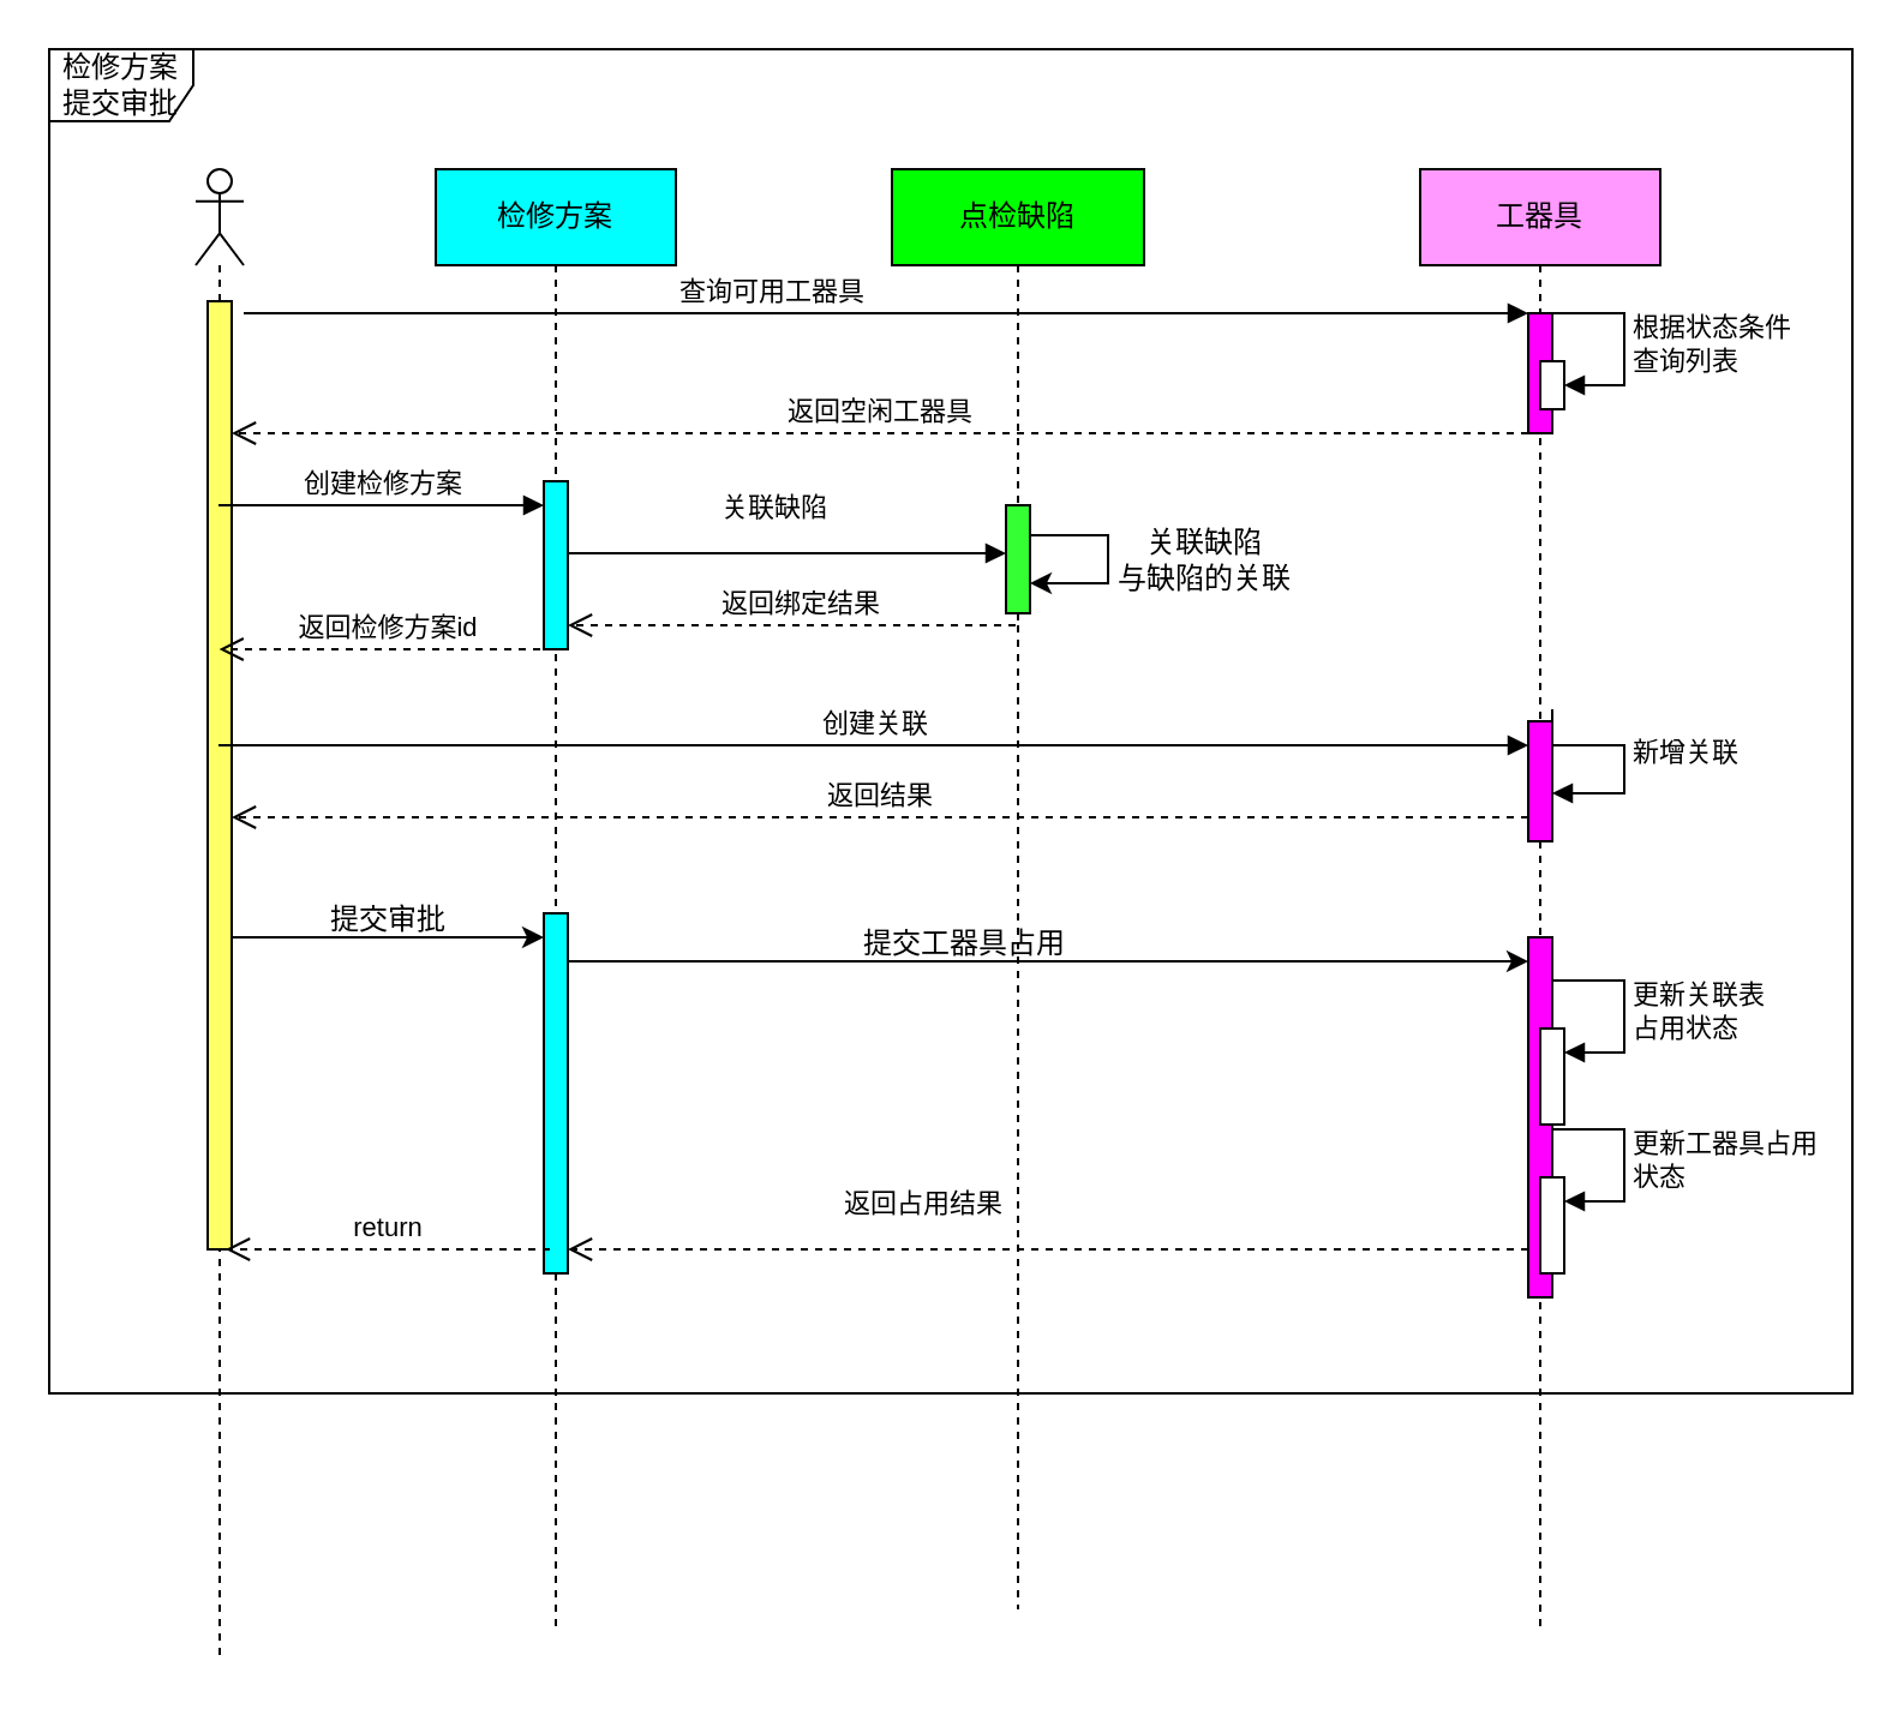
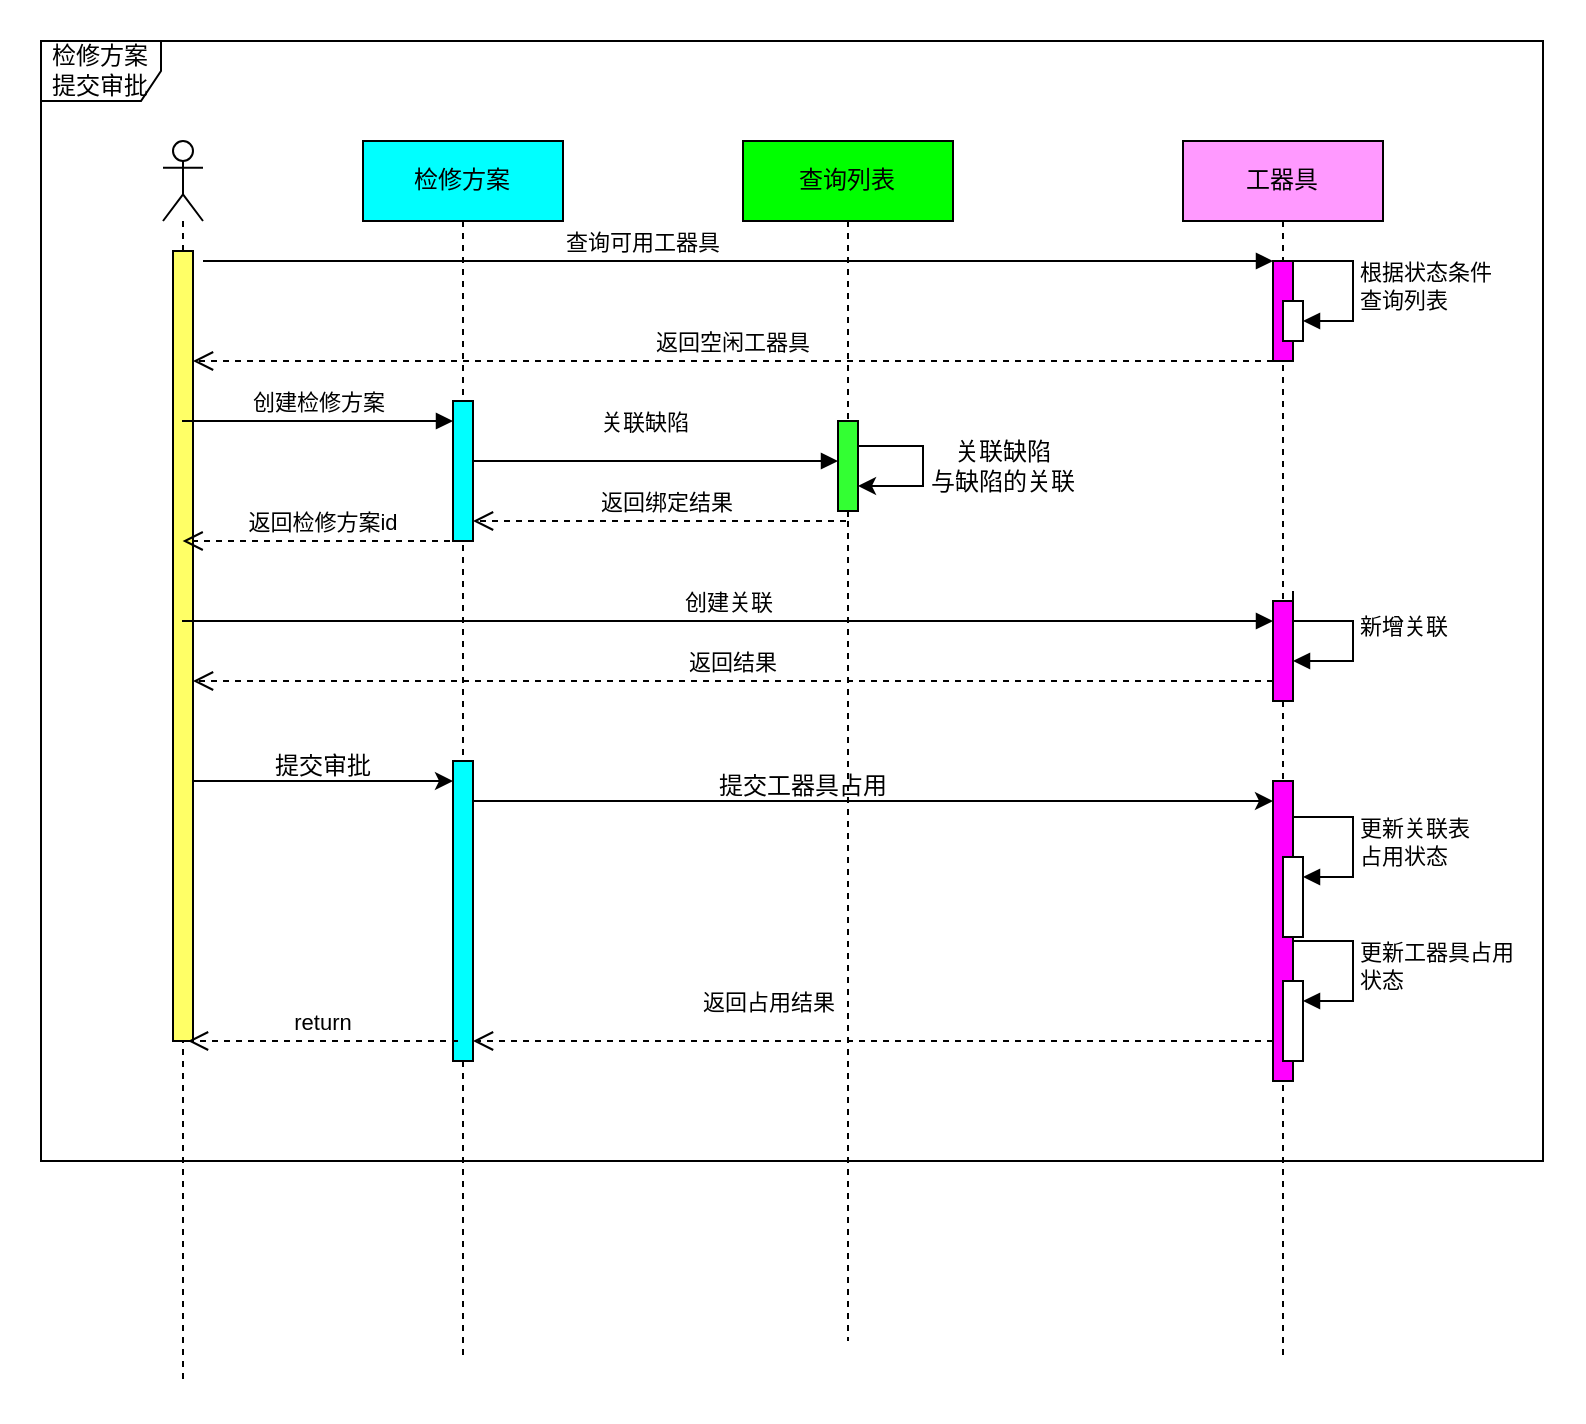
- <mxCell id="6" value="点检缺陷" style="shape=umlLifeline;perimeter=lifelinePerimeter;whiteSpace=wrap;html=1;container=1;dropTarget=0;collapsible=0;recursiveResize=0;outlineConnect=0;portConstraint=eastwest;newEdgeStyle={&quot;edgeStyle&quot;:&quot;elbowEdgeStyle&quot;,&quot;elbow&quot;:&quot;vertical&quot;,&quot;curved&quot;:0,&quot;rounded&quot;:0};fillColor=#00FF00;" vertex="1" parent="1"><mxGeometry x="371" y="70" width="105" height="600" as="geometry" /></mxCell>
+ <mxCell id="6" value="查询列表" style="shape=umlLifeline;perimeter=lifelinePerimeter;whiteSpace=wrap;html=1;container=1;dropTarget=0;collapsible=0;recursiveResize=0;outlineConnect=0;portConstraint=eastwest;newEdgeStyle={&quot;edgeStyle&quot;:&quot;elbowEdgeStyle&quot;,&quot;elbow&quot;:&quot;vertical&quot;,&quot;curved&quot;:0,&quot;rounded&quot;:0};fillColor=#00FF00;" vertex="1" parent="1"><mxGeometry x="371" y="70" width="105" height="600" as="geometry" /></mxCell>
